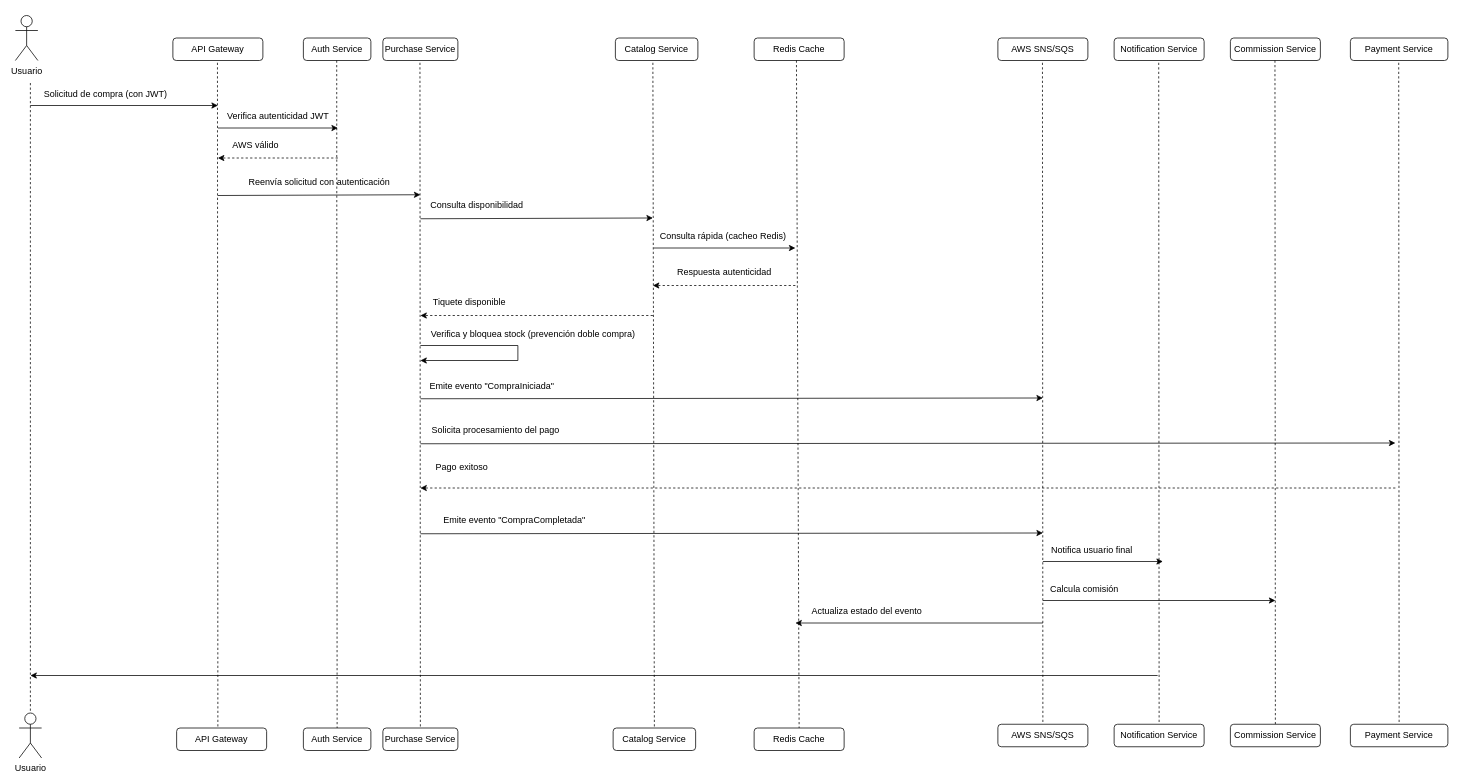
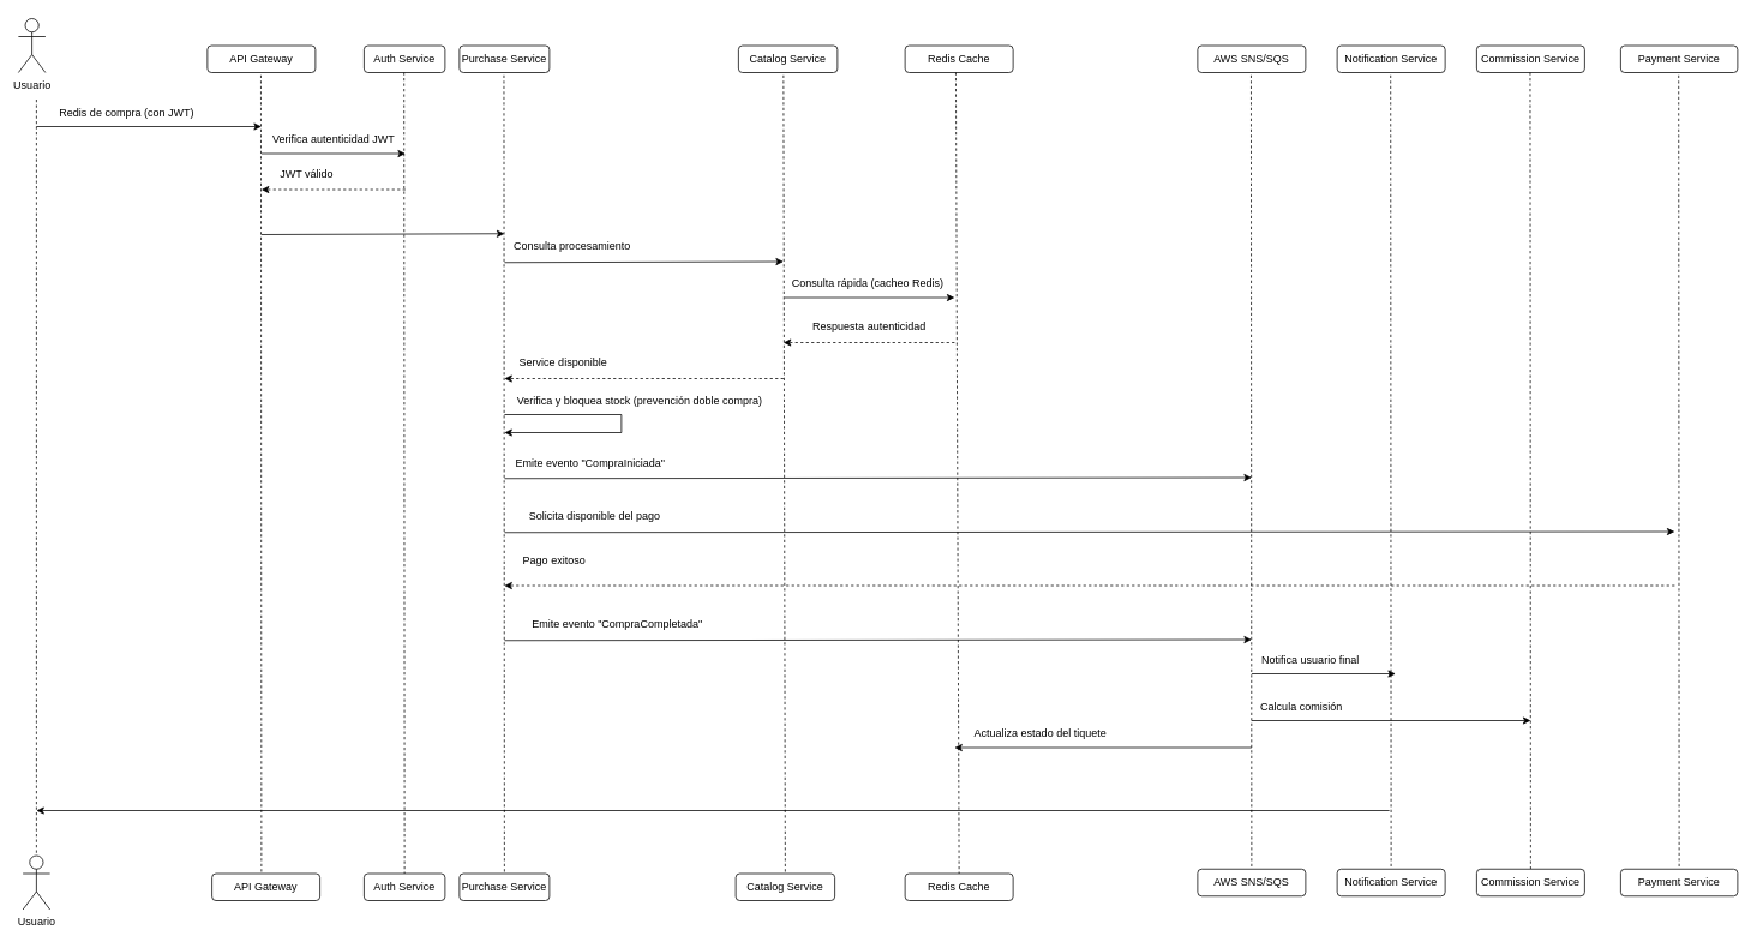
- <mxCell id="23" value="Solicitud de compra (con JWT)" style="text;html=1;align=center;verticalAlign=middle;resizable=0;points=[];autosize=1;strokeColor=none;fillColor=none;" vertex="1" parent="1"><mxGeometry x="45" y="110" width="190" height="30" as="geometry" /></mxCell>
+ <mxCell id="23" value="Redis de compra (con JWT)" style="text;html=1;align=center;verticalAlign=middle;resizable=0;points=[];autosize=1;strokeColor=none;fillColor=none;" vertex="1" parent="1"><mxGeometry x="45" y="110" width="190" height="30" as="geometry" /></mxCell>
- <mxCell id="27" value="AWS válido" style="text;html=1;align=center;verticalAlign=middle;resizable=0;points=[];autosize=1;strokeColor=none;fillColor=none;" vertex="1" parent="1"><mxGeometry x="300" y="178" width="80" height="30" as="geometry" /></mxCell>
+ <mxCell id="27" value="JWT válido" style="text;html=1;align=center;verticalAlign=middle;resizable=0;points=[];autosize=1;strokeColor=none;fillColor=none;" vertex="1" parent="1"><mxGeometry x="300" y="178" width="80" height="30" as="geometry" /></mxCell>
- <mxCell id="29" value="Reenvía solicitud con autenticación" style="text;html=1;align=center;verticalAlign=middle;resizable=0;points=[];autosize=1;strokeColor=none;fillColor=none;" vertex="1" parent="1"><mxGeometry x="320" y="228" width="210" height="30" as="geometry" /></mxCell>
- <mxCell id="31" value="Consulta disponibilidad" style="text;html=1;align=center;verticalAlign=middle;resizable=0;points=[];autosize=1;strokeColor=none;fillColor=none;" vertex="1" parent="1"><mxGeometry x="560" y="258" width="150" height="30" as="geometry" /></mxCell>
+ <mxCell id="31" value="Consulta procesamiento" style="text;html=1;align=center;verticalAlign=middle;resizable=0;points=[];autosize=1;strokeColor=none;fillColor=none;" vertex="1" parent="1"><mxGeometry x="560" y="258" width="150" height="30" as="geometry" /></mxCell>
- <mxCell id="37" value="Tiquete disponible" style="text;html=1;align=center;verticalAlign=middle;resizable=0;points=[];autosize=1;strokeColor=none;fillColor=none;" vertex="1" parent="1"><mxGeometry x="565" y="388" width="120" height="30" as="geometry" /></mxCell>
+ <mxCell id="37" value="Service disponible" style="text;html=1;align=center;verticalAlign=middle;resizable=0;points=[];autosize=1;strokeColor=none;fillColor=none;" vertex="1" parent="1"><mxGeometry x="565" y="388" width="120" height="30" as="geometry" /></mxCell>
- <mxCell id="47" value="Solicita procesamiento del pago" style="text;html=1;align=center;verticalAlign=middle;resizable=0;points=[];autosize=1;strokeColor=none;fillColor=none;" vertex="1" parent="1"><mxGeometry x="565" y="558" width="190" height="30" as="geometry" /></mxCell>
+ <mxCell id="47" value="Solicita disponible del pago" style="text;html=1;align=center;verticalAlign=middle;resizable=0;points=[];autosize=1;strokeColor=none;fillColor=none;" vertex="1" parent="1"><mxGeometry x="565" y="558" width="190" height="30" as="geometry" /></mxCell>
- <mxCell id="55" value="Actualiza estado del evento" style="text;html=1;align=center;verticalAlign=middle;resizable=0;points=[];autosize=1;strokeColor=none;fillColor=none;" vertex="1" parent="1"><mxGeometry x="1070" y="800" width="170" height="30" as="geometry" /></mxCell>
+ <mxCell id="55" value="Actualiza estado del tiquete" style="text;html=1;align=center;verticalAlign=middle;resizable=0;points=[];autosize=1;strokeColor=none;fillColor=none;" vertex="1" parent="1"><mxGeometry x="1070" y="800" width="170" height="30" as="geometry" /></mxCell>
